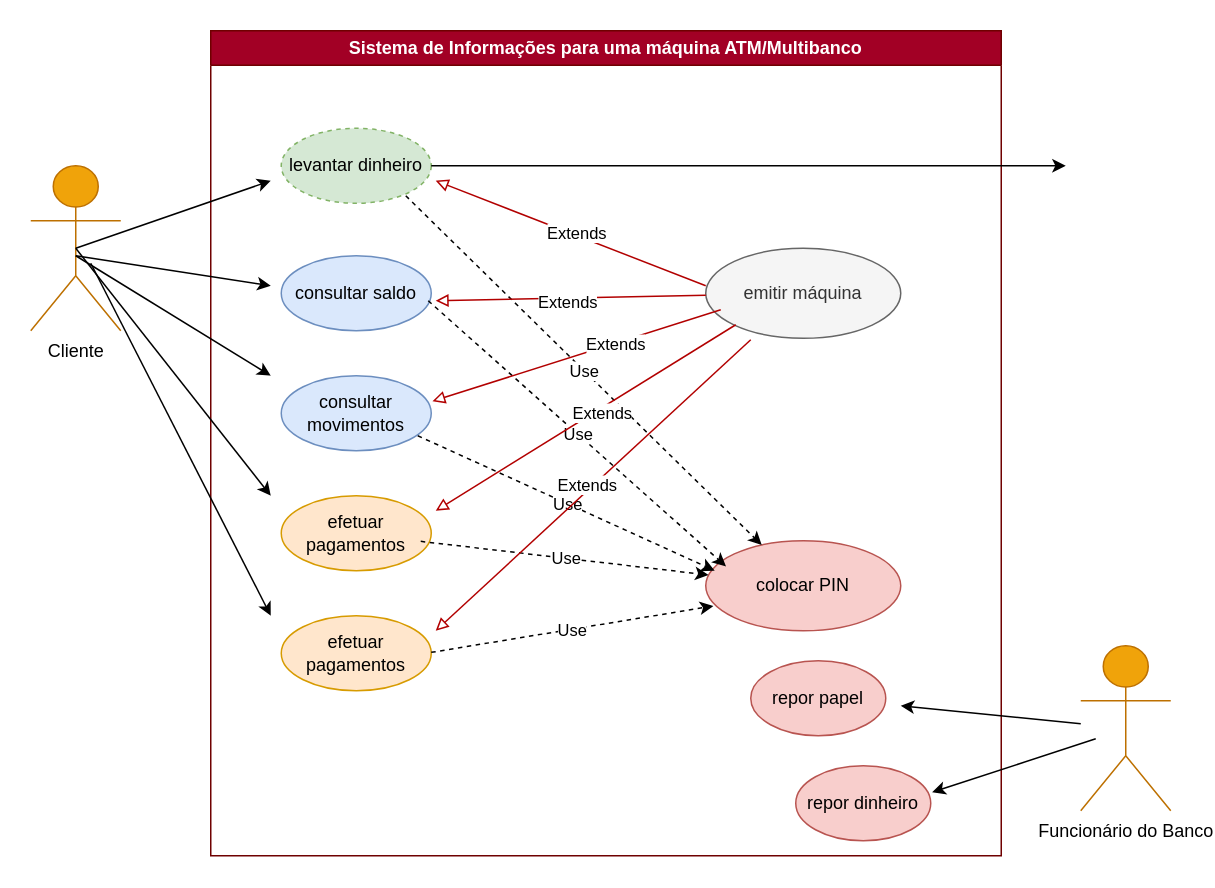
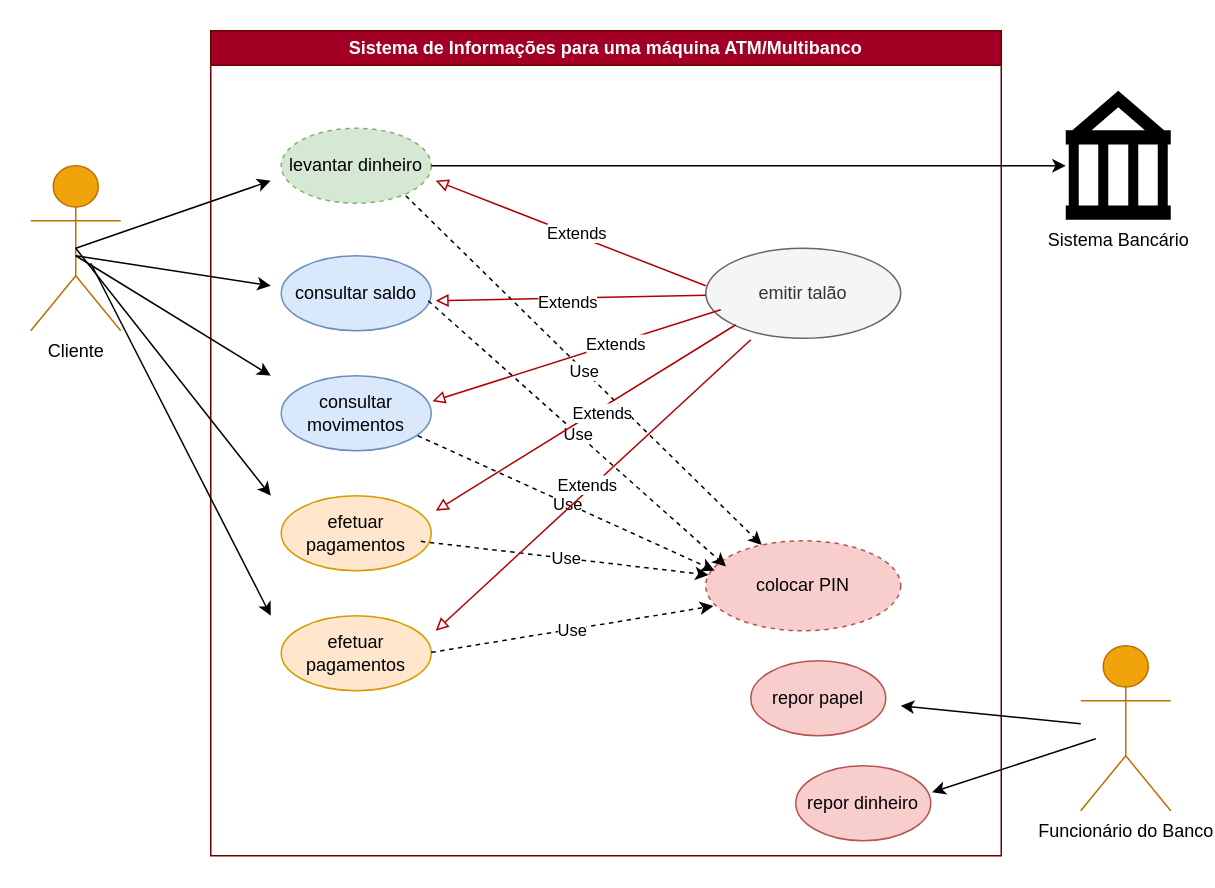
+ <mxCell id="31" value="Sistema Bancário" style="shape=mxgraph.signs.travel.bank;html=1;pointerEvents=1;fillColor=#000000;strokeColor=none;verticalLabelPosition=bottom;verticalAlign=top;align=center;" vertex="1" parent="1"><mxGeometry x="710" y="60" width="70" height="86" as="geometry" /></mxCell>
- <mxCell id="12" value="emitir máquina" style="ellipse;whiteSpace=wrap;html=1;fillColor=#f5f5f5;fontColor=#333333;strokeColor=#666666;" vertex="1" parent="3"><mxGeometry x="330" y="145" width="130" height="60" as="geometry" /></mxCell>
+ <mxCell id="12" value="emitir talão" style="ellipse;whiteSpace=wrap;html=1;fillColor=#f5f5f5;fontColor=#333333;strokeColor=#666666;" vertex="1" parent="3"><mxGeometry x="330" y="145" width="130" height="60" as="geometry" /></mxCell>
- <mxCell id="9" value="colocar PIN" style="ellipse;whiteSpace=wrap;html=1;fillColor=#f8cecc;strokeColor=#b85450;" vertex="1" parent="3"><mxGeometry x="330" y="340" width="130" height="60" as="geometry" /></mxCell>
+ <mxCell id="9" value="colocar PIN" style="ellipse;whiteSpace=wrap;html=1;fillColor=#f8cecc;strokeColor=#b85450;dashed=1;" vertex="1" parent="3"><mxGeometry x="330" y="340" width="130" height="60" as="geometry" /></mxCell>
